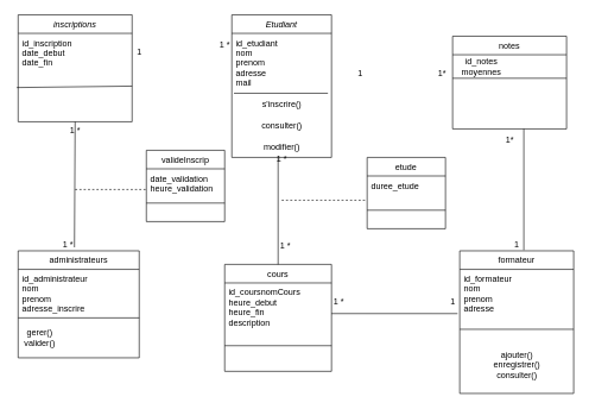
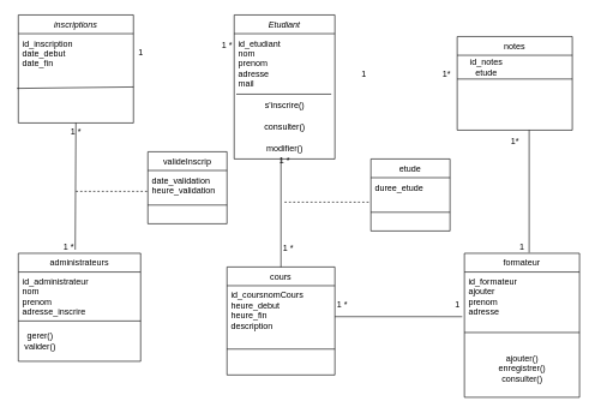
- <mxCell id="48" value="&lt;div&gt;id_notes&lt;/div&gt;moyennes" style="text;html=1;align=center;verticalAlign=middle;resizable=0;points=[];autosize=1;strokeColor=none;fillColor=none;" parent="1" vertex="1"><mxGeometry x="635" y="73" width="80" height="40" as="geometry" /></mxCell>
+ <mxCell id="48" value="&lt;div&gt;id_notes&lt;/div&gt;etude" style="text;html=1;align=center;verticalAlign=middle;resizable=0;points=[];autosize=1;strokeColor=none;fillColor=none;" parent="1" vertex="1"><mxGeometry x="635" y="73" width="80" height="40" as="geometry" /></mxCell>
- <mxCell id="12" value="id_formateur&#10;nom&#10;prenom&#10;adresse" style="text;align=left;verticalAlign=top;spacingLeft=4;spacingRight=4;overflow=hidden;rotatable=0;points=[[0,0.5],[1,0.5]];portConstraint=eastwest;" parent="11" vertex="1"><mxGeometry y="26" width="160" height="64" as="geometry" /></mxCell>
+ <mxCell id="12" value="id_formateur&#10;ajouter&#10;prenom&#10;adresse" style="text;align=left;verticalAlign=top;spacingLeft=4;spacingRight=4;overflow=hidden;rotatable=0;points=[[0,0.5],[1,0.5]];portConstraint=eastwest;" parent="11" vertex="1"><mxGeometry y="26" width="160" height="64" as="geometry" /></mxCell>
